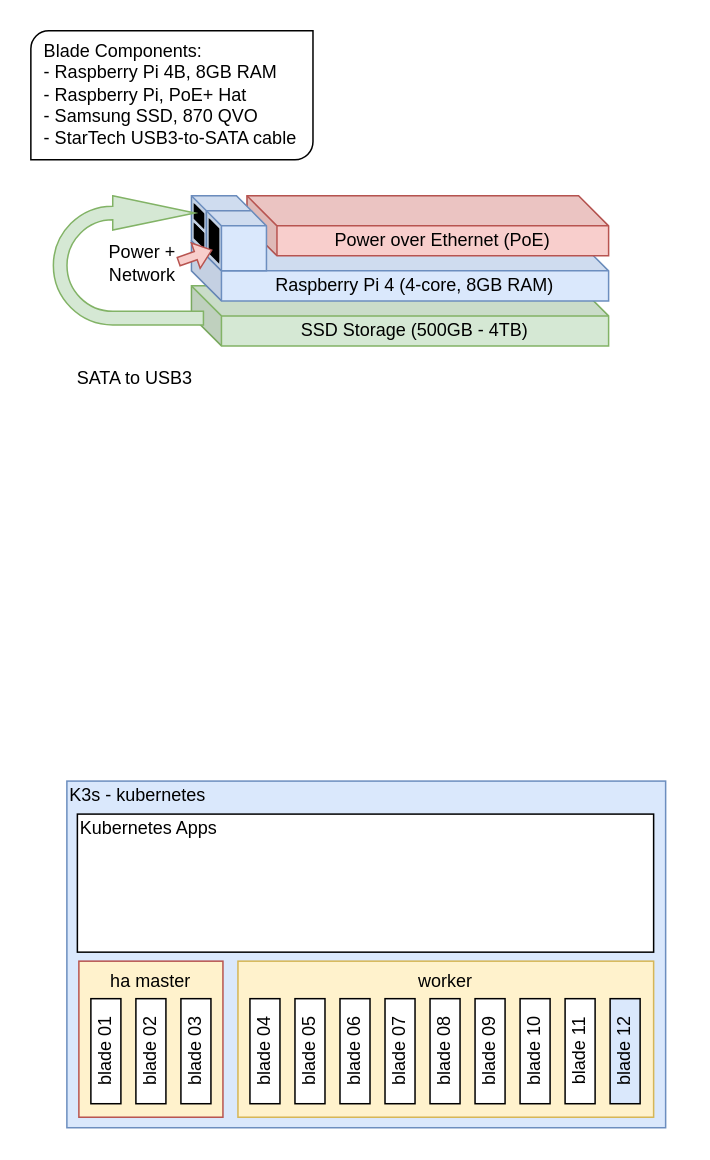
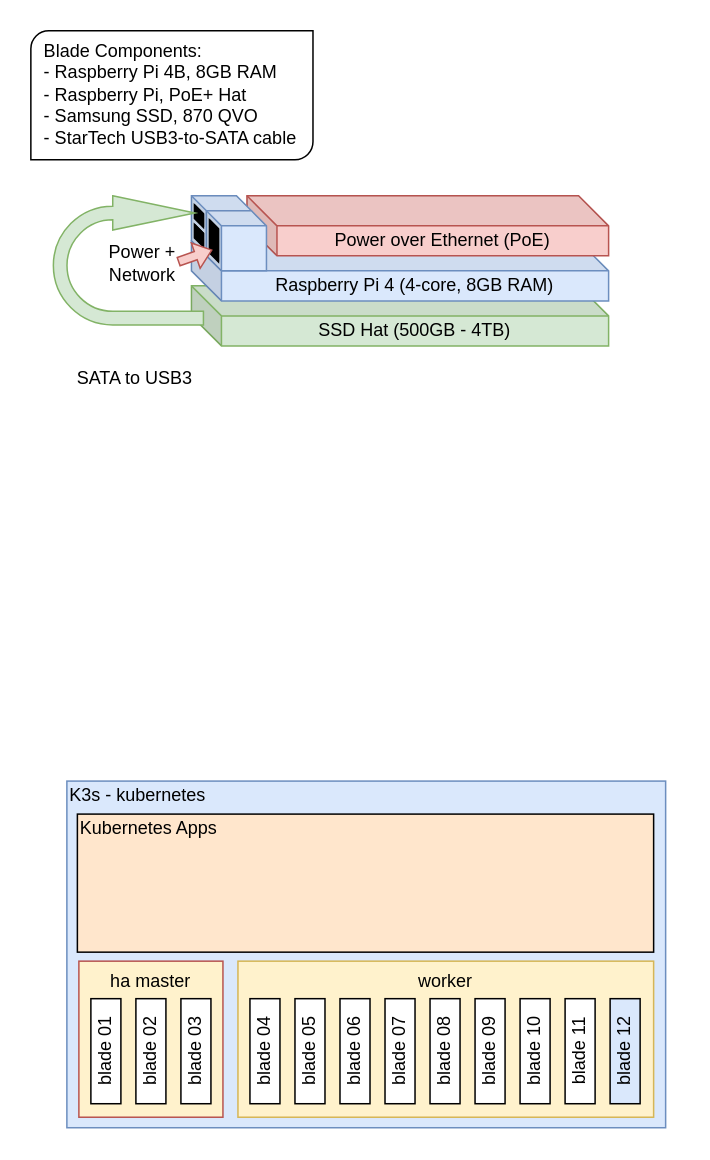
- <mxCell id="17" value="SSD Storage (500GB - 4TB)" style="shape=cube;whiteSpace=wrap;html=1;boundedLbl=1;backgroundOutline=1;darkOpacity=0.05;darkOpacity2=0.1;fillColor=#d5e8d4;strokeColor=#82b366;" parent="1" vertex="1"><mxGeometry x="127" y="190" width="278" height="40" as="geometry" /></mxCell>
+ <mxCell id="17" value="SSD Hat (500GB - 4TB)" style="shape=cube;whiteSpace=wrap;html=1;boundedLbl=1;backgroundOutline=1;darkOpacity=0.05;darkOpacity2=0.1;fillColor=#d5e8d4;strokeColor=#82b366;" parent="1" vertex="1"><mxGeometry x="127" y="190" width="278" height="40" as="geometry" /></mxCell>
- <mxCell id="22" value="Kubernetes Apps" style="rounded=0;whiteSpace=wrap;html=1;align=left;verticalAlign=top;spacingTop=-4;" parent="1" vertex="1"><mxGeometry x="51" y="542" width="384" height="92" as="geometry" /></mxCell>
+ <mxCell id="22" value="Kubernetes Apps" style="rounded=0;whiteSpace=wrap;html=1;align=left;verticalAlign=top;spacingTop=-4;fillColor=#ffe6cc;" parent="1" vertex="1"><mxGeometry x="51" y="542" width="384" height="92" as="geometry" /></mxCell>
